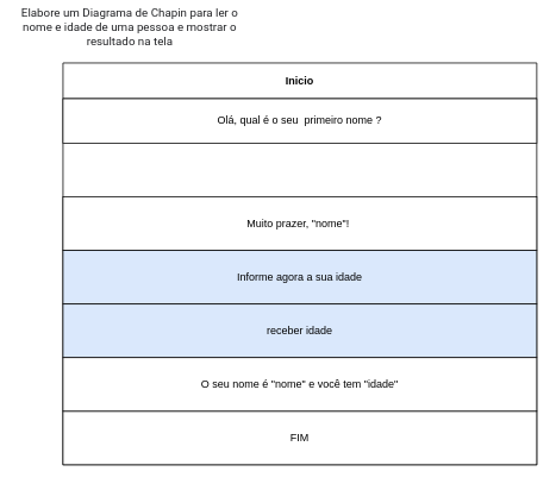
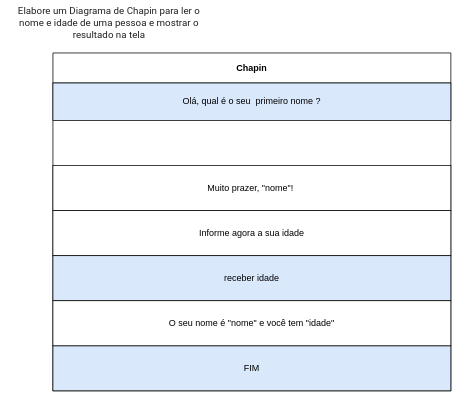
- <mxCell id="2" value="Inicio" style="swimlane;startSize=40;" parent="1" vertex="1"><mxGeometry x="70" y="70" width="530" height="450" as="geometry" /></mxCell>
+ <mxCell id="2" value="Chapin" style="swimlane;startSize=40;" parent="1" vertex="1"><mxGeometry x="70" y="70" width="530" height="450" as="geometry" /></mxCell>
- <mxCell id="3" value="Olá, qual é o seu&amp;nbsp; primeiro nome ?" style="rounded=0;whiteSpace=wrap;html=1;" parent="2" vertex="1"><mxGeometry y="40" width="530" height="50" as="geometry" /></mxCell>
+ <mxCell id="3" value="Olá, qual é o seu&amp;nbsp; primeiro nome ?" style="rounded=0;whiteSpace=wrap;html=1;fillColor=#dae8fc;" parent="2" vertex="1"><mxGeometry y="40" width="530" height="50" as="geometry" /></mxCell>
- <mxCell id="5" value="Informe agora a sua idade" style="whiteSpace=wrap;html=1;fillColor=#dae8fc;" parent="2" vertex="1"><mxGeometry y="210" width="530" height="60" as="geometry" /></mxCell>
+ <mxCell id="5" value="Informe agora a sua idade" style="whiteSpace=wrap;html=1;" parent="2" vertex="1"><mxGeometry y="210" width="530" height="60" as="geometry" /></mxCell>
- <mxCell id="7" value="FIM" style="rounded=0;whiteSpace=wrap;html=1;" parent="2" vertex="1"><mxGeometry y="390" width="530" height="60" as="geometry" /></mxCell>
+ <mxCell id="7" value="FIM" style="rounded=0;whiteSpace=wrap;html=1;fillColor=#dae8fc;" parent="2" vertex="1"><mxGeometry y="390" width="530" height="60" as="geometry" /></mxCell>
